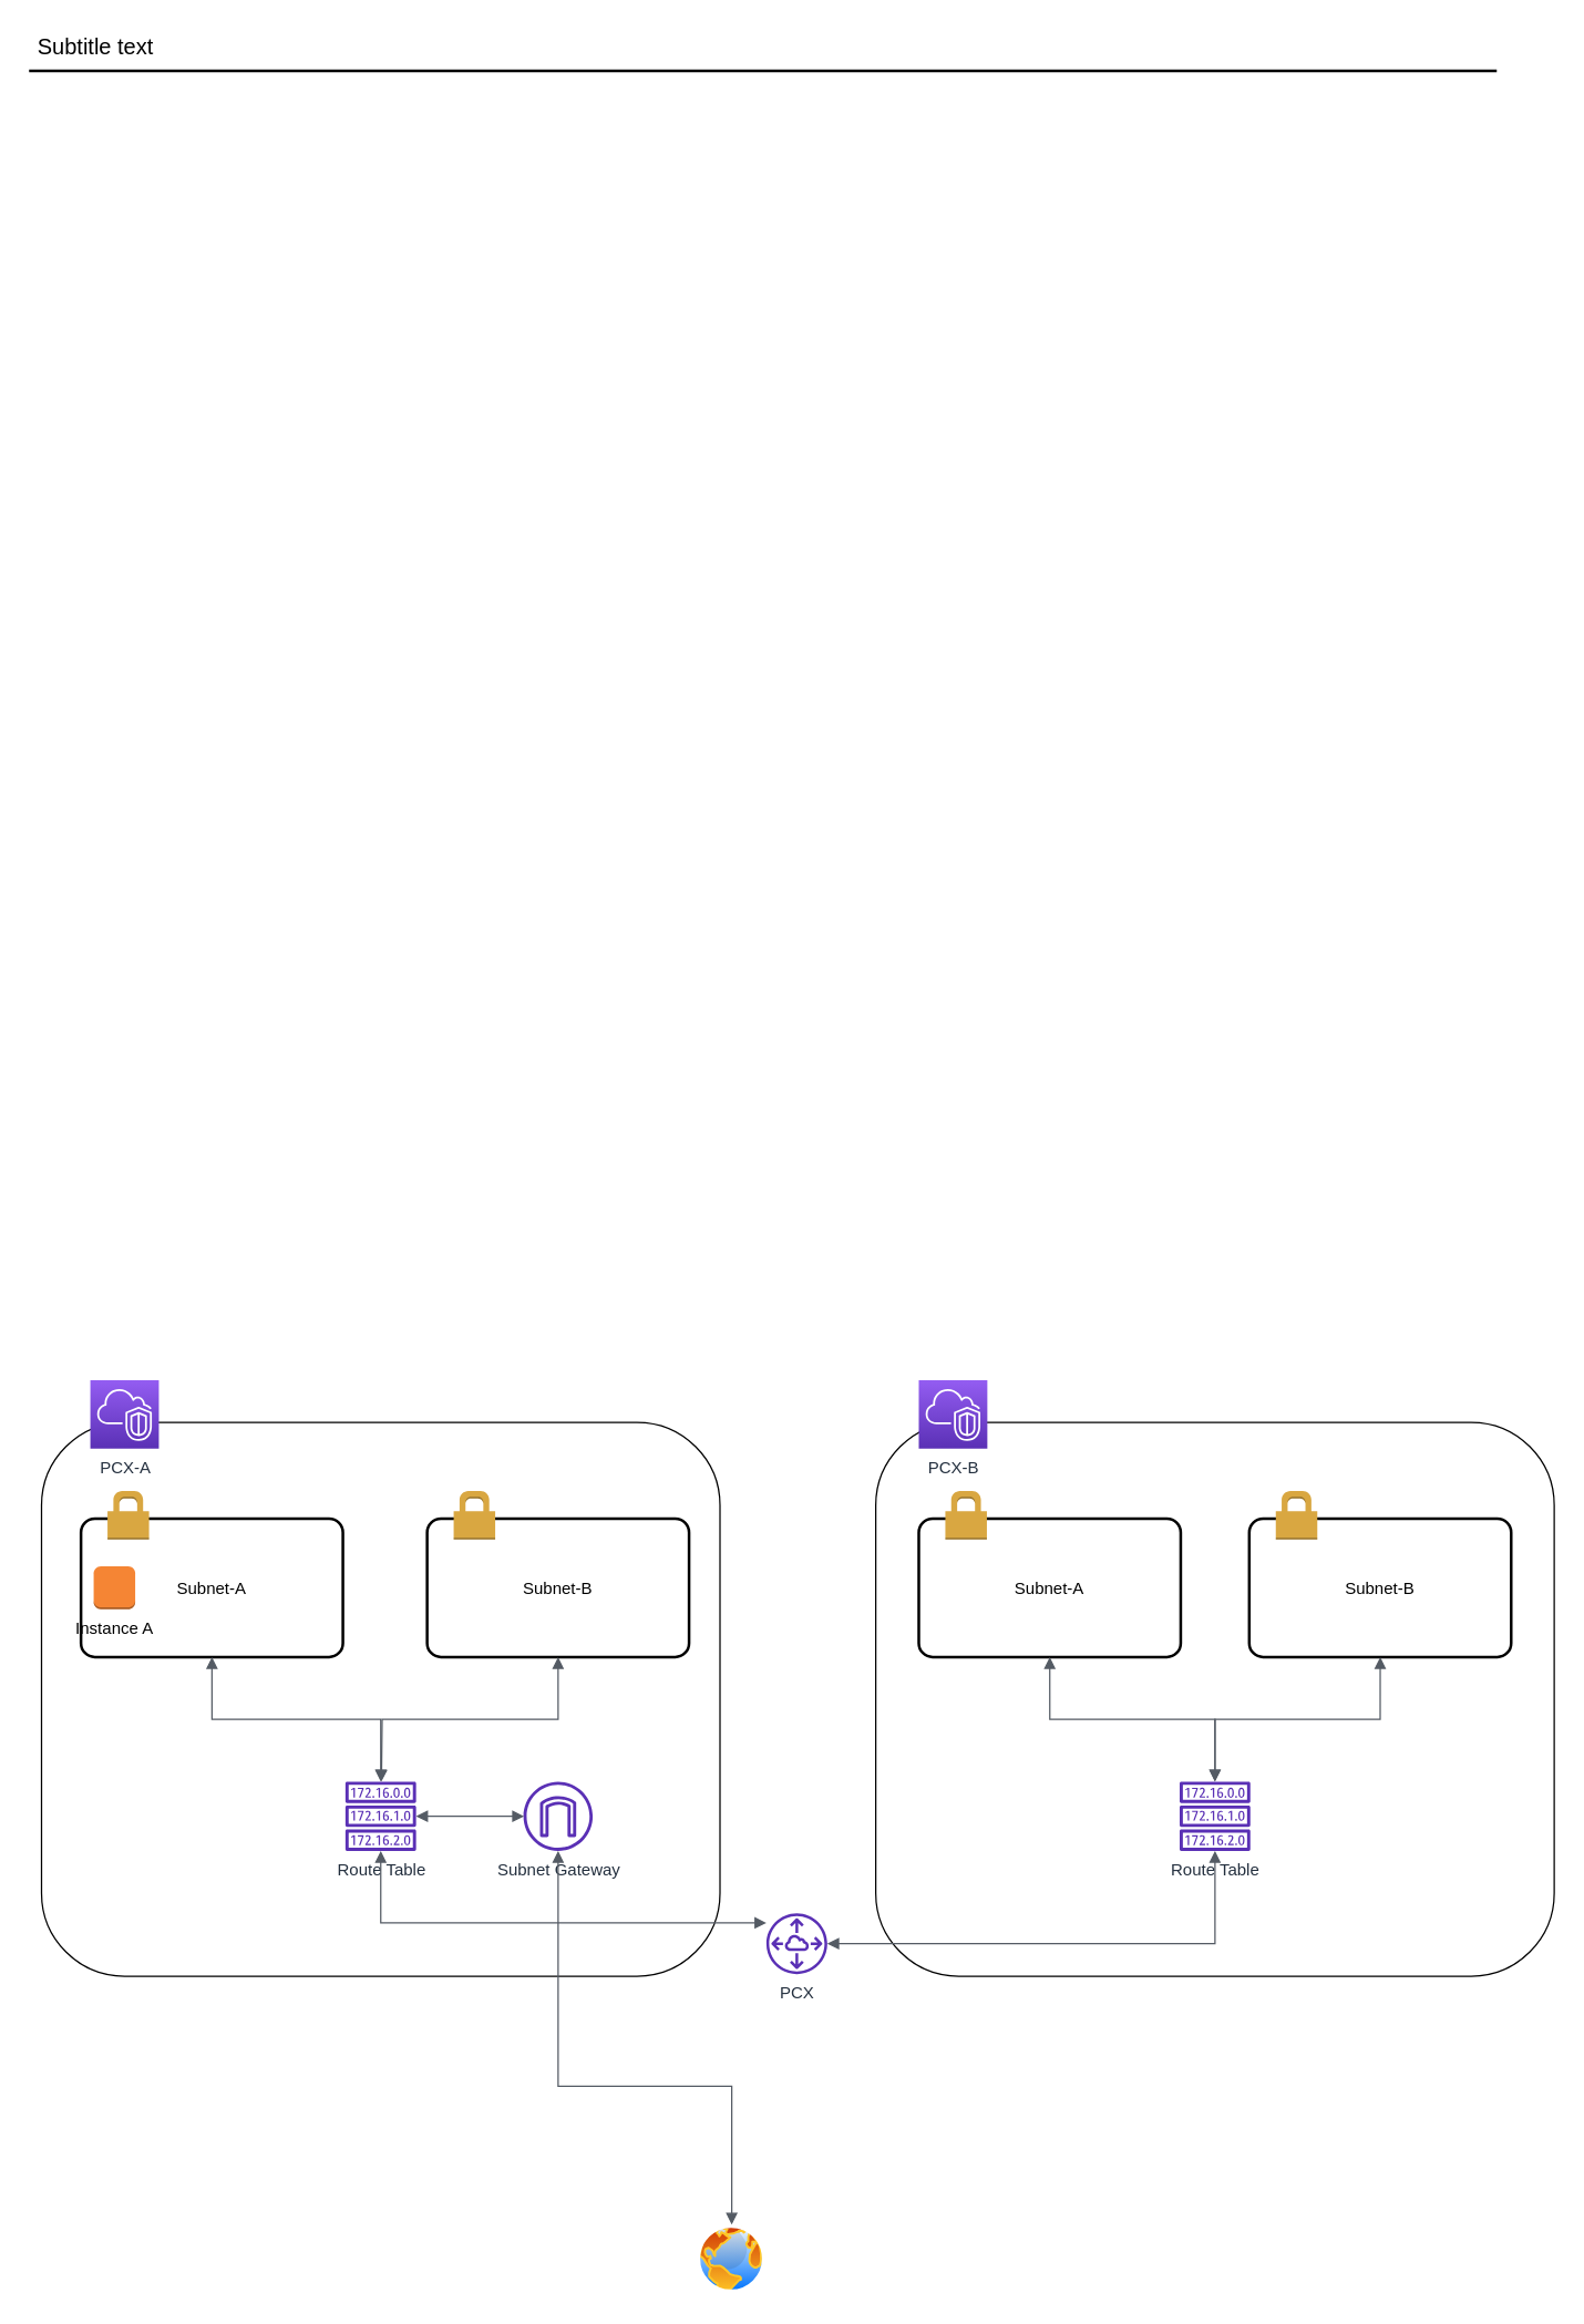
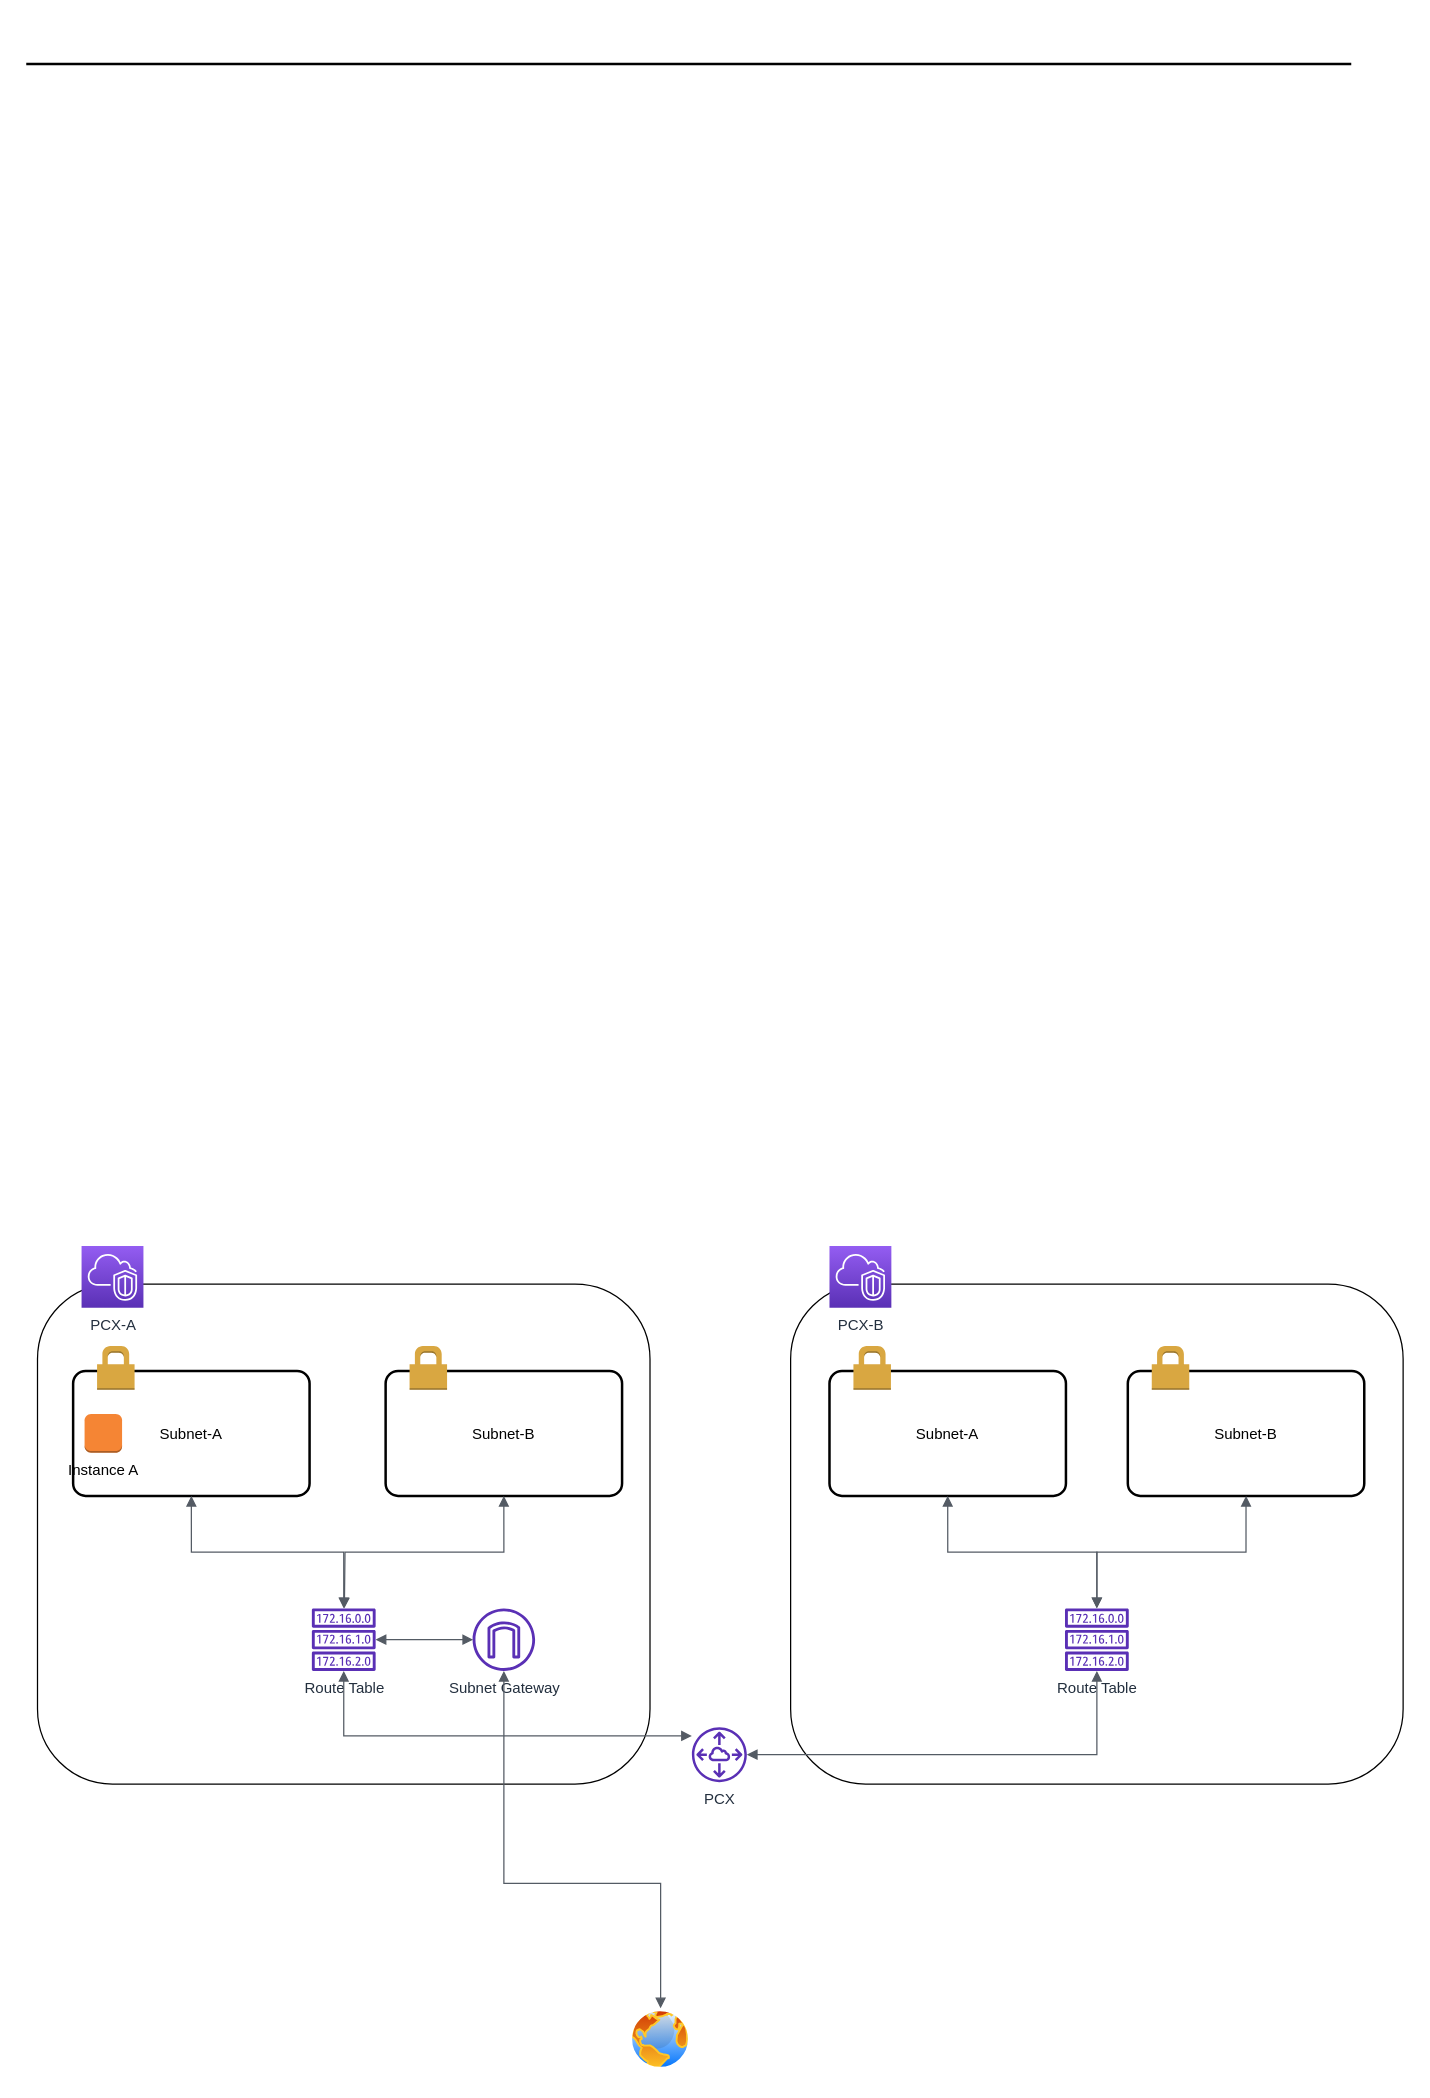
- <mxCell id="2" value="Subtitle text&lt;br style=&quot;font-size: 16px&quot;&gt;" style="text;html=1;resizable=0;points=[];autosize=1;align=left;verticalAlign=top;spacingTop=-4;fontSize=16;" parent="1" vertex="1"><mxGeometry x="24.5" y="20.5" width="100" height="20" as="geometry" /></mxCell>
